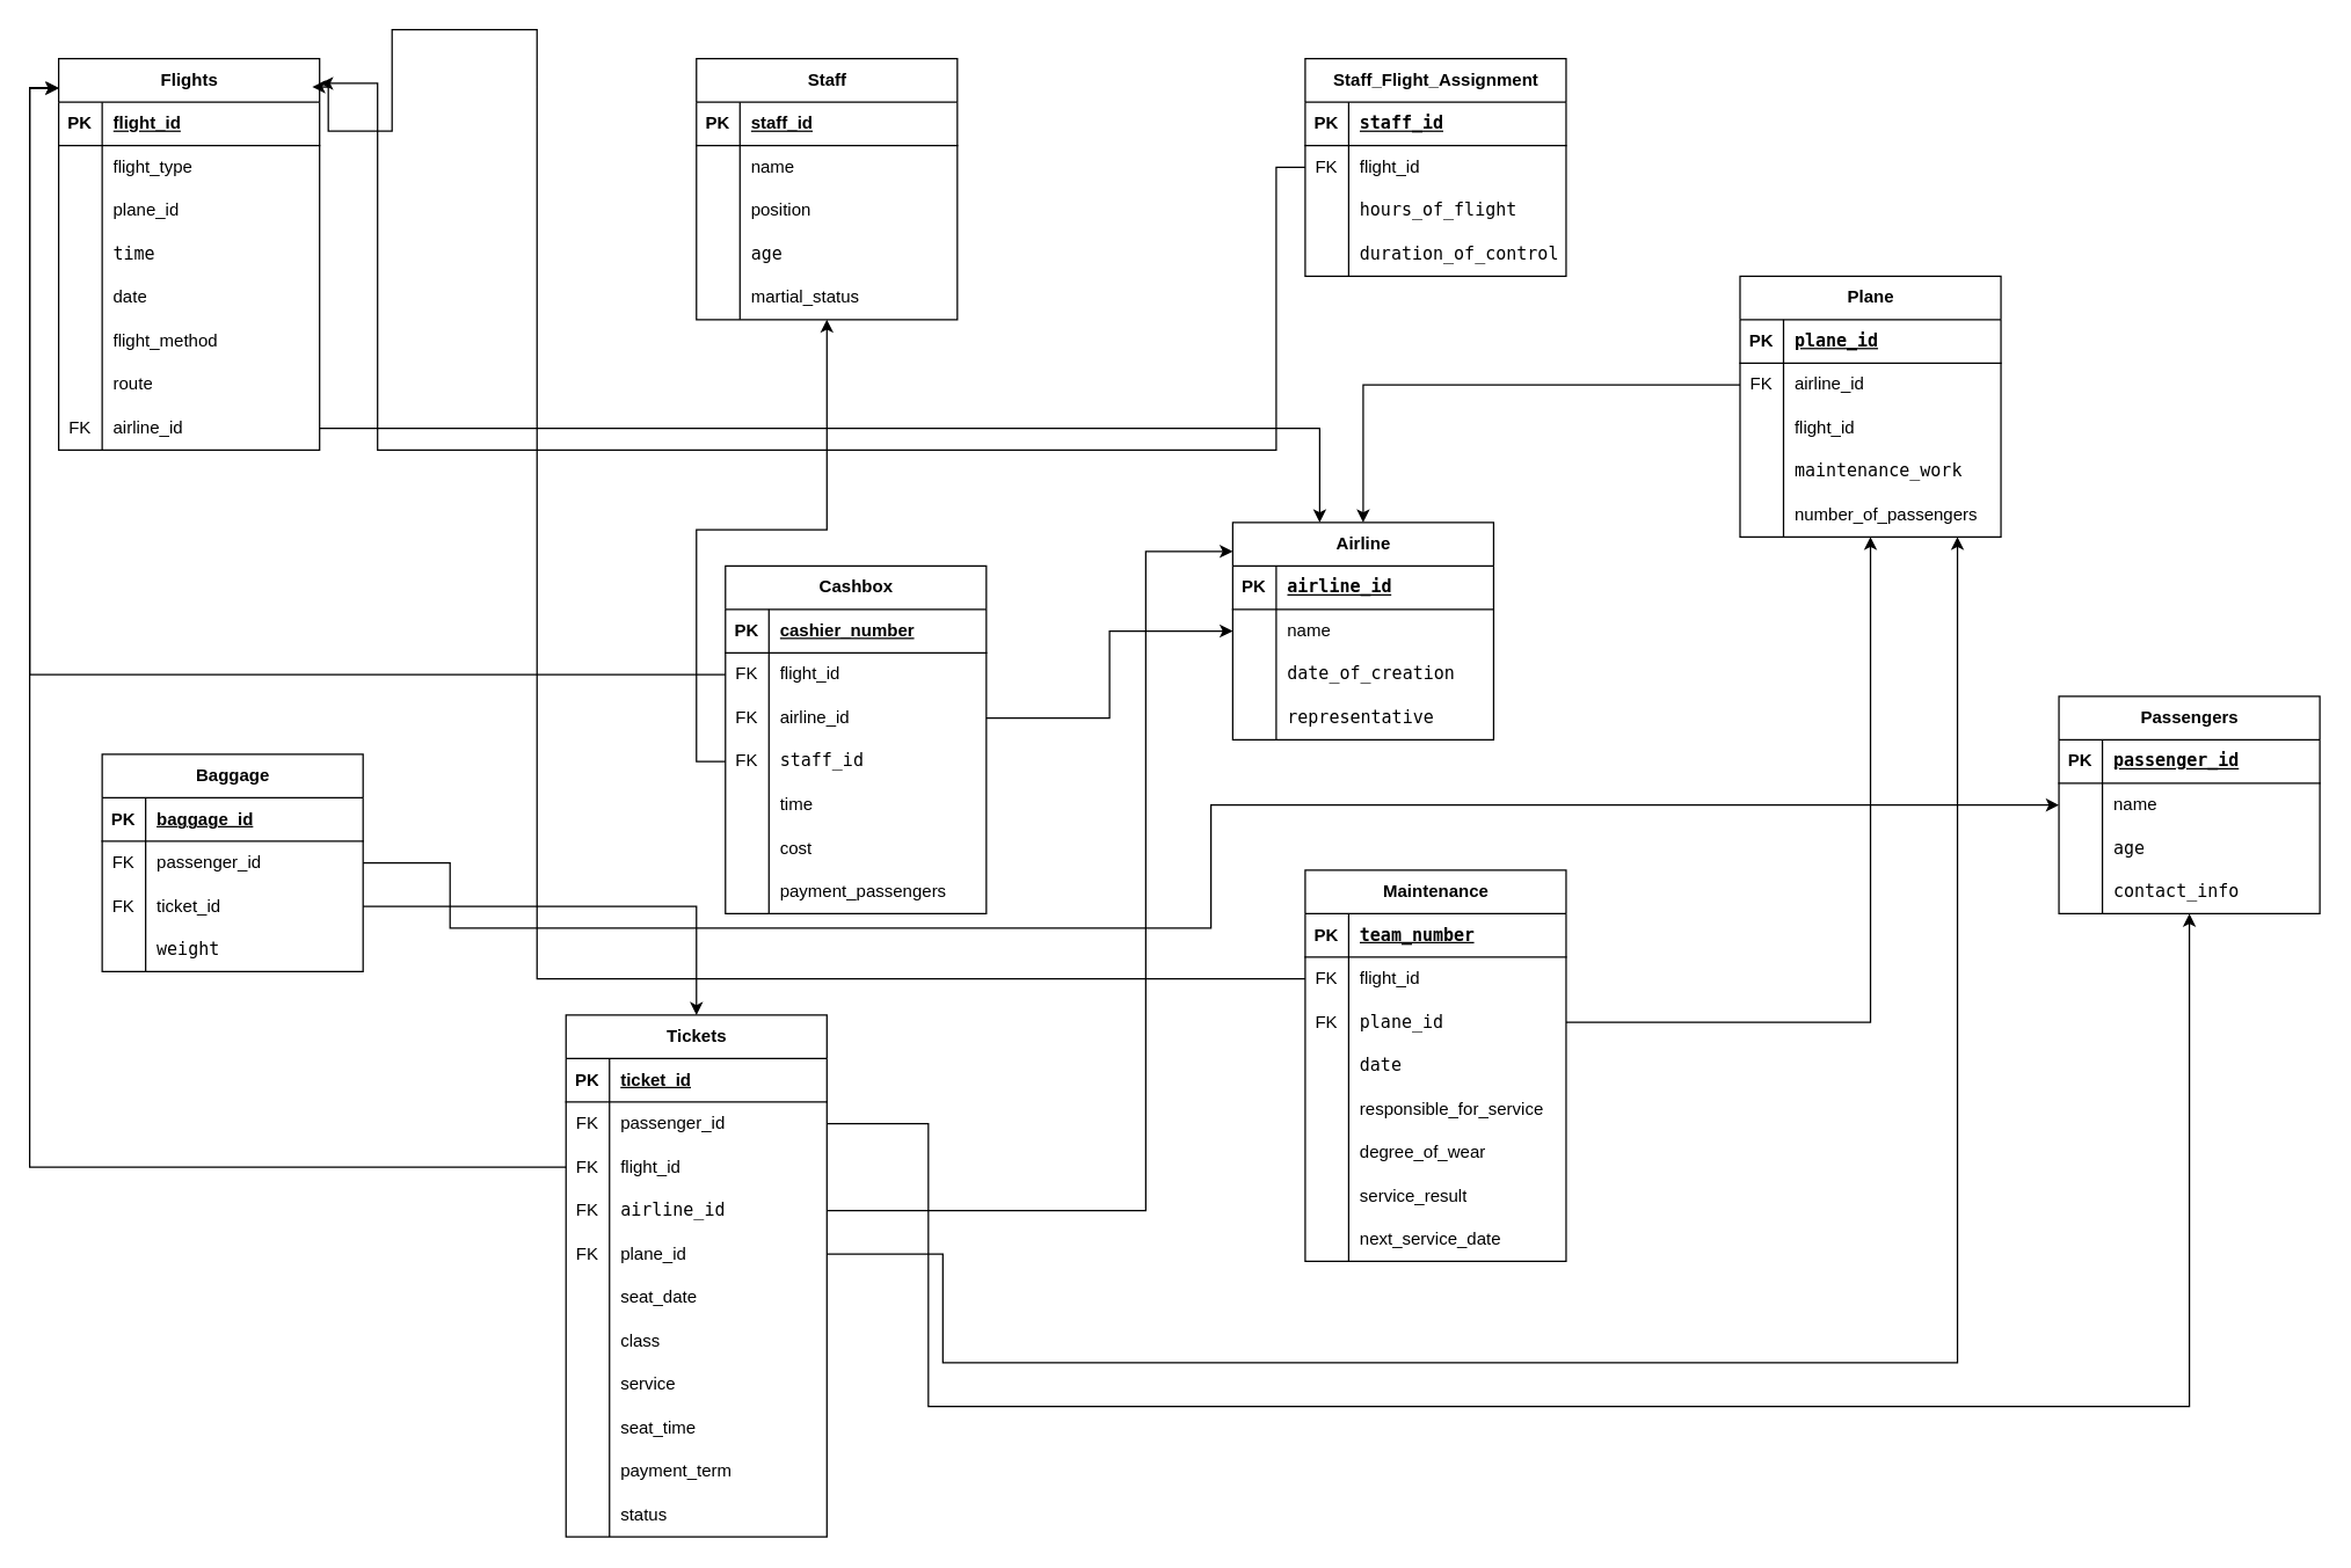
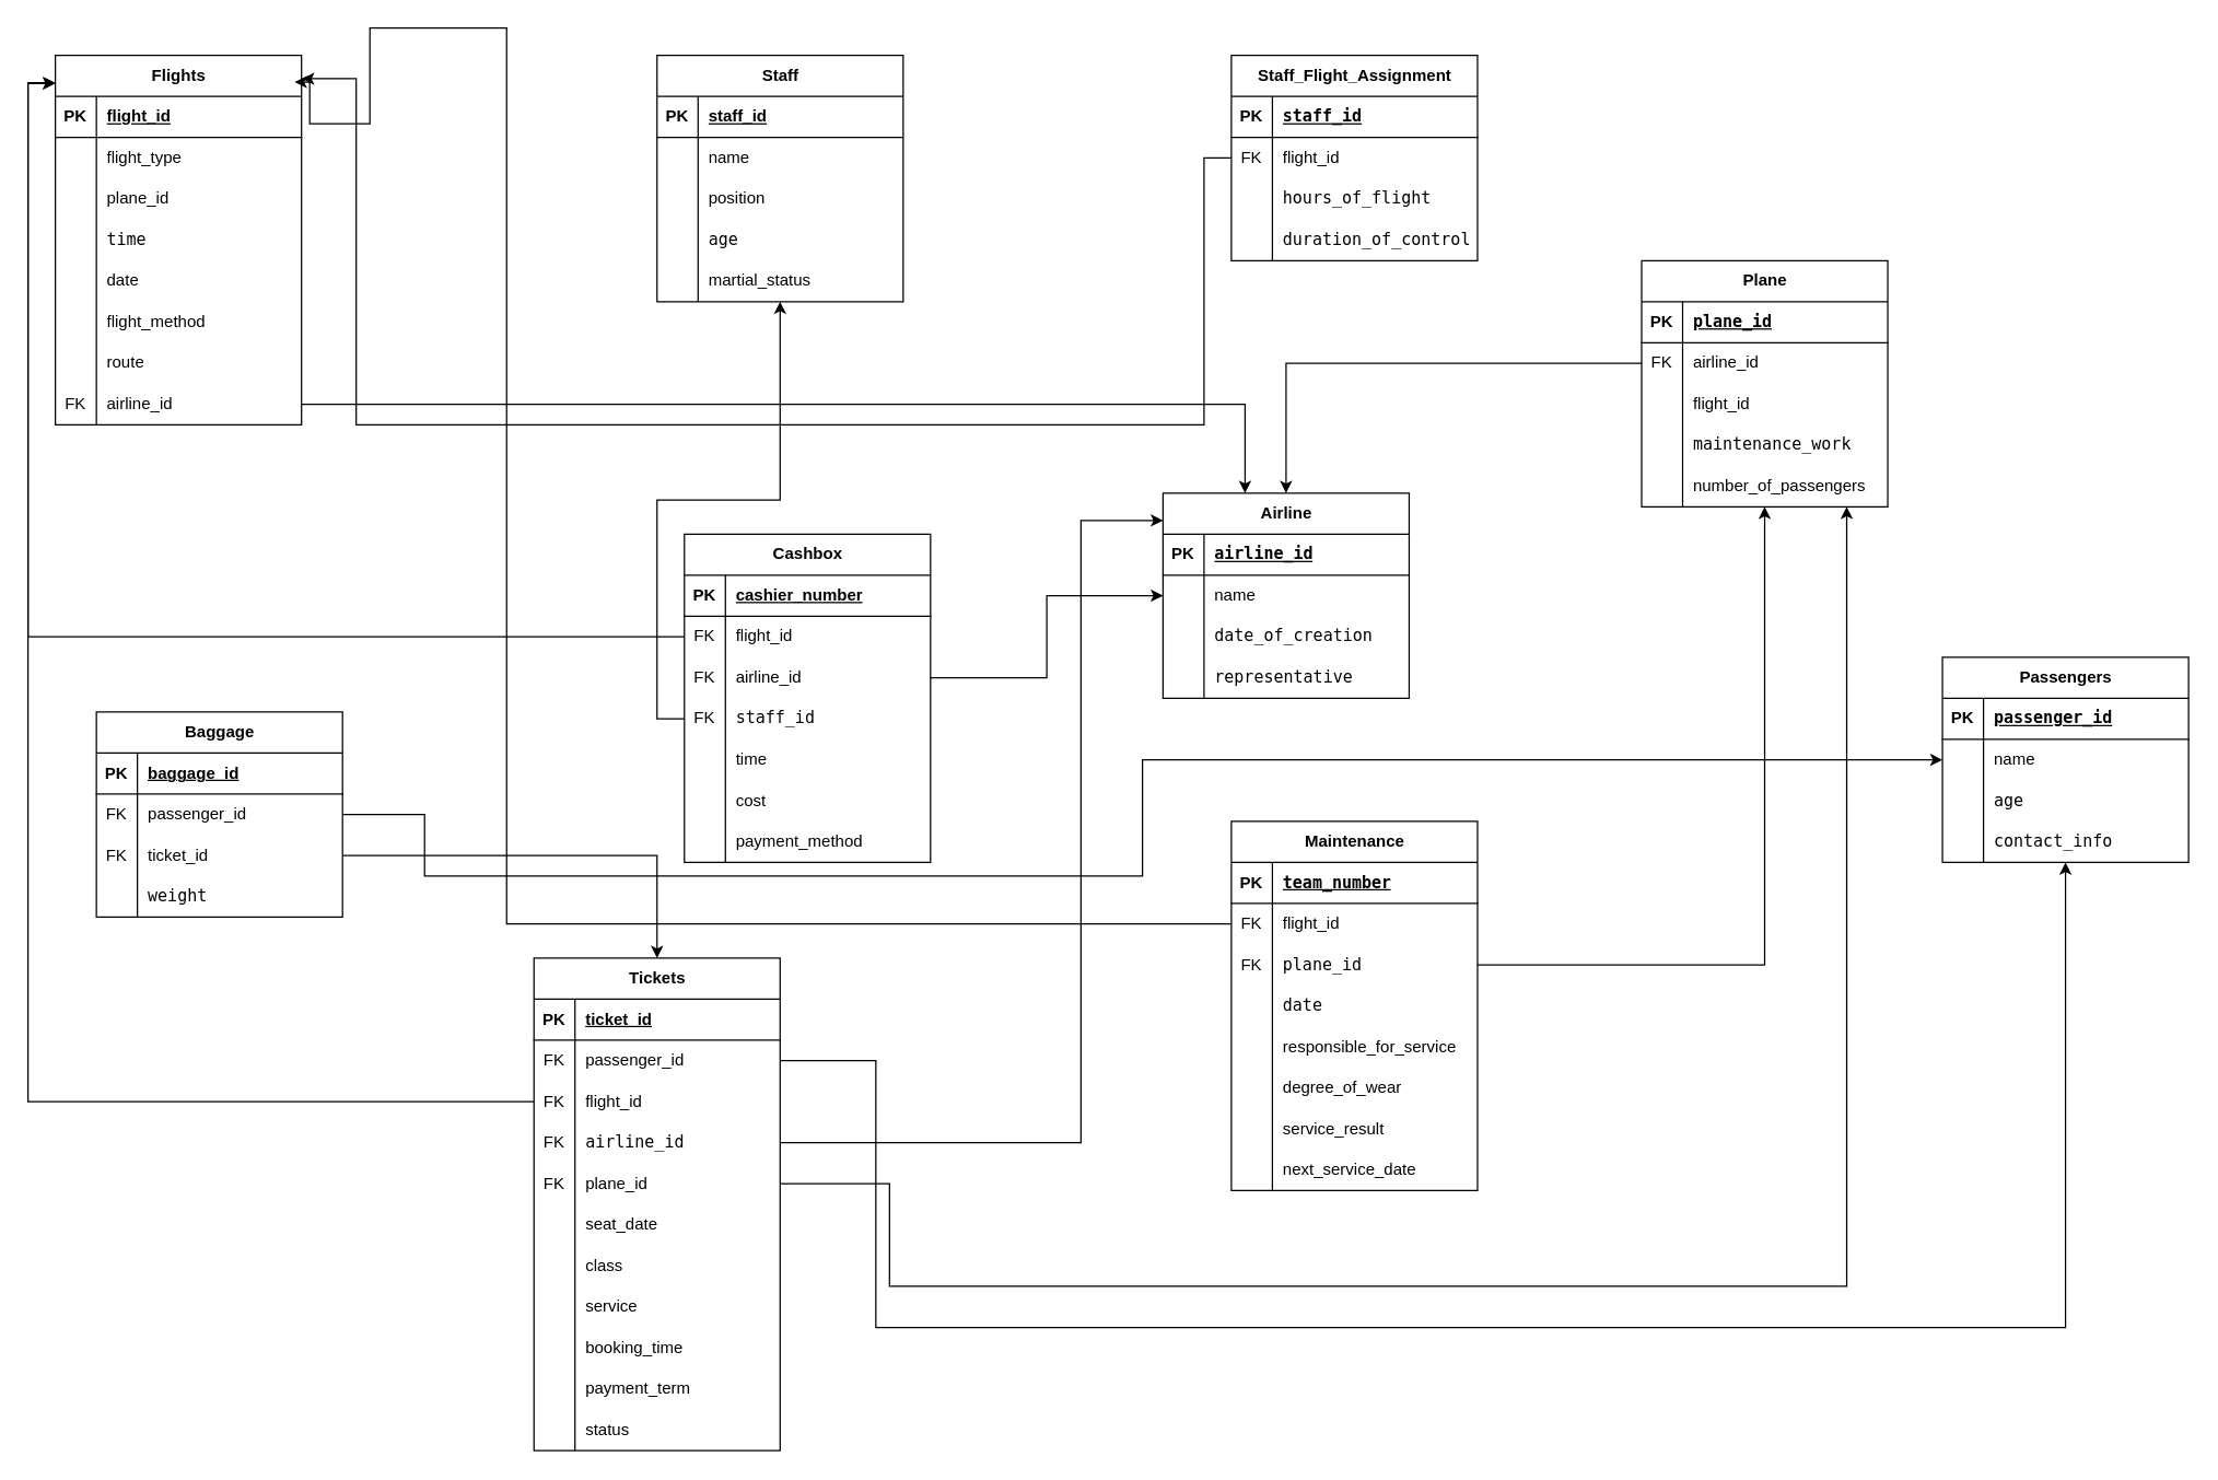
- <mxCell id="77" value="payment_passengers" style="shape=partialRectangle;connectable=0;fillColor=none;top=0;left=0;bottom=0;right=0;align=left;spacingLeft=6;overflow=hidden;whiteSpace=wrap;html=1;" vertex="1" parent="75"><mxGeometry x="30" width="150" height="30" as="geometry"><mxRectangle width="150" height="30" as="alternateBounds" /></mxGeometry></mxCell>
+ <mxCell id="77" value="payment_method" style="shape=partialRectangle;connectable=0;fillColor=none;top=0;left=0;bottom=0;right=0;align=left;spacingLeft=6;overflow=hidden;whiteSpace=wrap;html=1;" vertex="1" parent="75"><mxGeometry x="30" width="150" height="30" as="geometry"><mxRectangle width="150" height="30" as="alternateBounds" /></mxGeometry></mxCell>
- <mxCell id="177" value="seat_time" style="shape=partialRectangle;connectable=0;fillColor=none;top=0;left=0;bottom=0;right=0;align=left;spacingLeft=6;overflow=hidden;whiteSpace=wrap;html=1;" vertex="1" parent="175"><mxGeometry x="30" width="150" height="30" as="geometry"><mxRectangle width="150" height="30" as="alternateBounds" /></mxGeometry></mxCell>
+ <mxCell id="177" value="booking_time" style="shape=partialRectangle;connectable=0;fillColor=none;top=0;left=0;bottom=0;right=0;align=left;spacingLeft=6;overflow=hidden;whiteSpace=wrap;html=1;" vertex="1" parent="175"><mxGeometry x="30" width="150" height="30" as="geometry"><mxRectangle width="150" height="30" as="alternateBounds" /></mxGeometry></mxCell>
